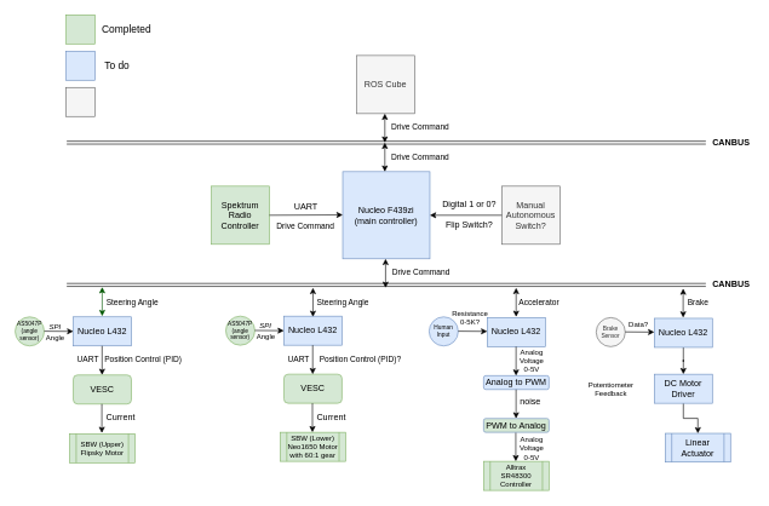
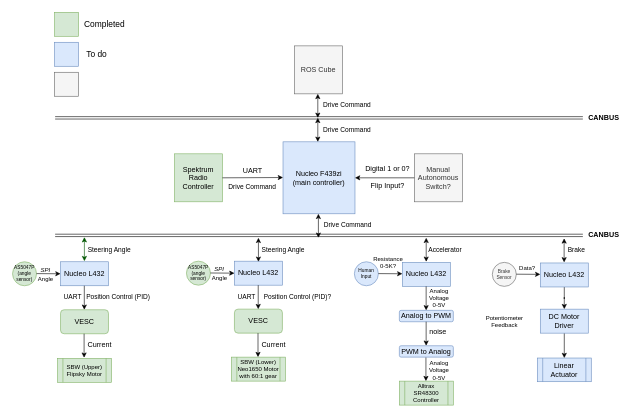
- <mxCell id="74" value="Flip Switch?" style="text;html=1;align=center;verticalAlign=middle;resizable=0;points=[];autosize=1;strokeColor=none;fillColor=none;fontSize=12;" vertex="1" parent="1"><mxGeometry x="600" y="294" width="90" height="30" as="geometry" /></mxCell>
+ <mxCell id="74" value="Flip Input?" style="text;html=1;align=center;verticalAlign=middle;resizable=0;points=[];autosize=1;strokeColor=none;fillColor=none;fontSize=12;" vertex="1" parent="1"><mxGeometry x="600" y="294" width="90" height="30" as="geometry" /></mxCell>
- <mxCell id="43" value="PWM to Analog" style="rounded=1;whiteSpace=wrap;html=1;fontSize=12;fillColor=#d5e8d4;strokeColor=#6c8ebf;" vertex="1" parent="1"><mxGeometry x="665" y="576" width="90" height="19" as="geometry" /></mxCell>
+ <mxCell id="43" value="PWM to Analog" style="rounded=1;whiteSpace=wrap;html=1;fontSize=12;fillColor=#dae8fc;strokeColor=#6c8ebf;" vertex="1" parent="1"><mxGeometry x="665" y="576" width="90" height="19" as="geometry" /></mxCell>
- <mxCell id="53" value="&lt;font style=&quot;font-size: 12px;&quot;&gt;Linear &lt;br&gt;Actuator&lt;/font&gt;" style="shape=process;whiteSpace=wrap;html=1;backgroundOutline=1;fontSize=10;fillColor=#dae8fc;strokeColor=#6c8ebf;" vertex="1" parent="1"><mxGeometry x="915" y="596.5" width="90" height="39.5" as="geometry" /></mxCell>
+ <mxCell id="53" value="&lt;font style=&quot;font-size: 12px;&quot;&gt;Linear &lt;br&gt;Actuator&lt;/font&gt;" style="shape=process;whiteSpace=wrap;html=1;backgroundOutline=1;fontSize=10;fillColor=#dae8fc;strokeColor=#6c8ebf;" vertex="1" parent="1"><mxGeometry x="895" y="596.5" width="90" height="39.5" as="geometry" /></mxCell>
